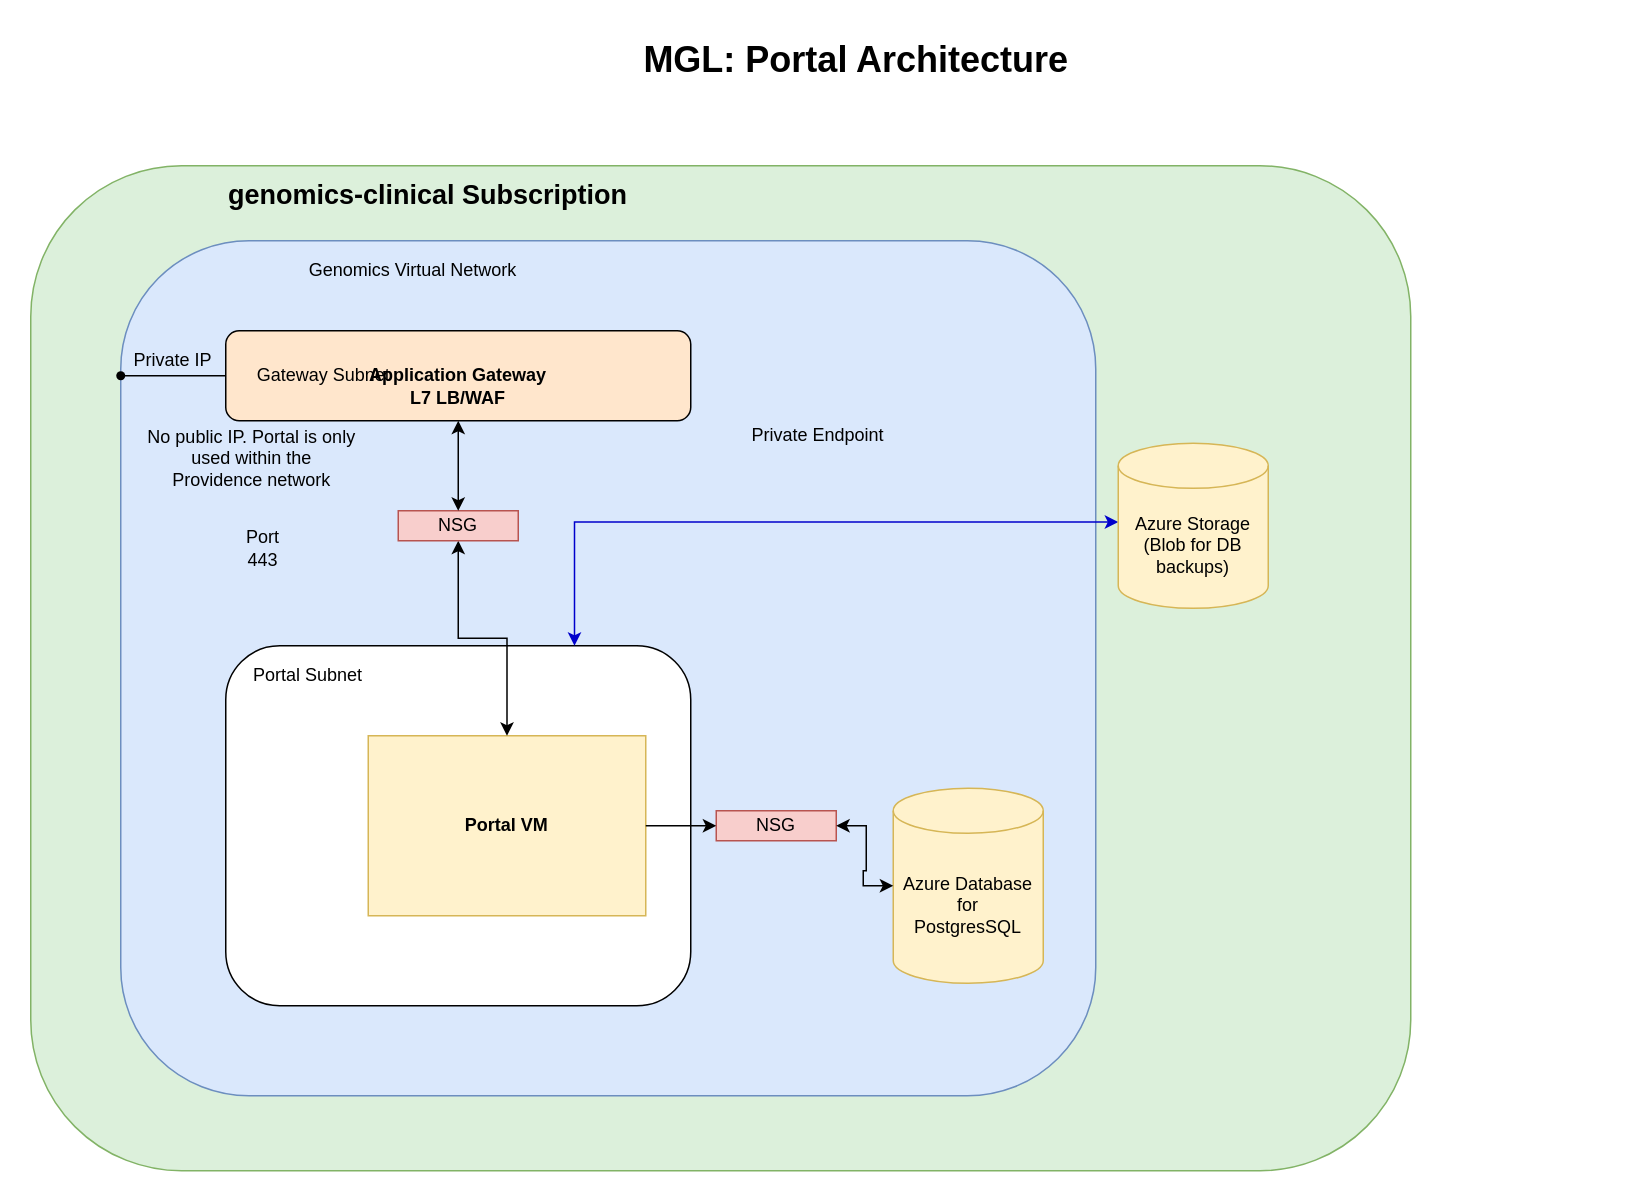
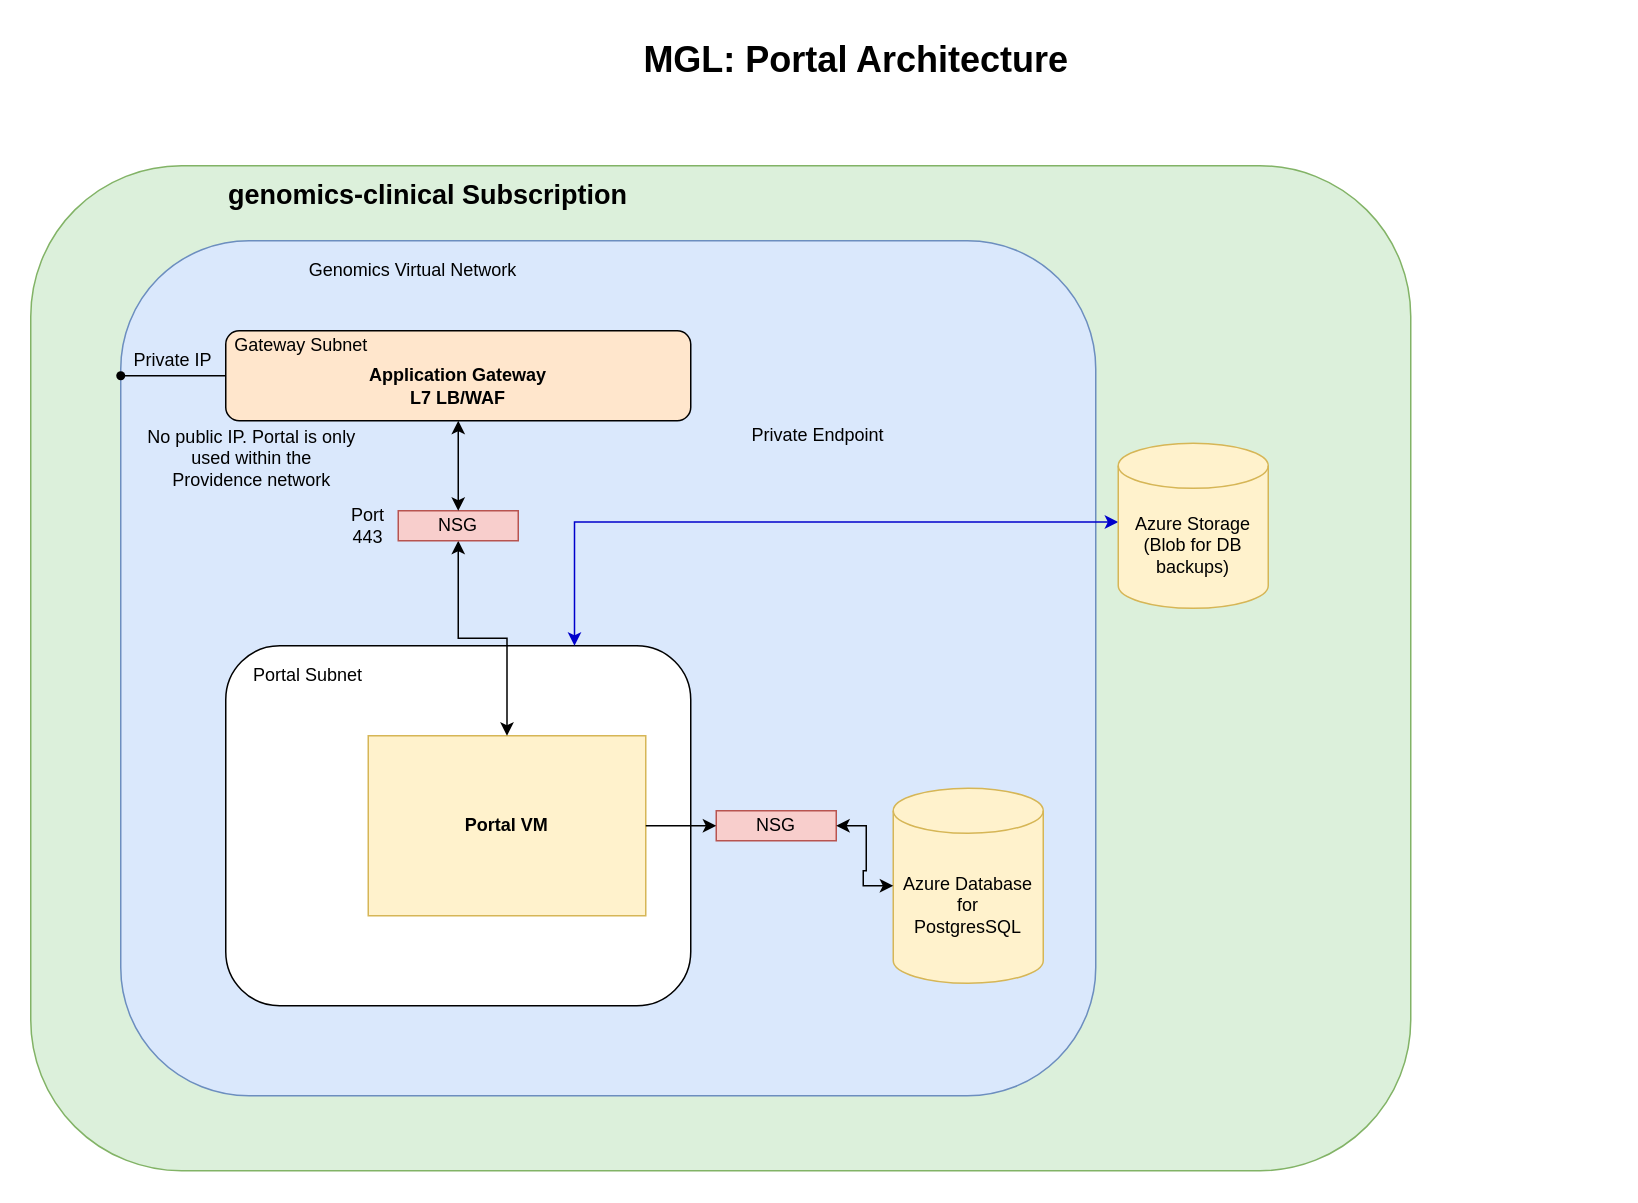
- <mxCell id="11" value="Gateway Subnet" style="text;html=1;align=center;verticalAlign=middle;resizable=0;points=[];autosize=1;strokeColor=none;" vertex="1" parent="9"><mxGeometry x="15" y="20" width="100" height="20" as="geometry" /></mxCell>
+ <mxCell id="11" value="Gateway Subnet" style="text;html=1;align=center;verticalAlign=middle;resizable=0;points=[];autosize=1;strokeColor=none;" vertex="1" parent="9"><mxGeometry width="100" height="20" as="geometry" /></mxCell>
- <mxCell id="25" value="Port 443" style="text;html=1;strokeColor=none;fillColor=none;align=center;verticalAlign=middle;whiteSpace=wrap;rounded=0;" vertex="1" parent="2"><mxGeometry x="135" y="245" width="40" height="20" as="geometry" /></mxCell>
+ <mxCell id="25" value="Port 443" style="text;html=1;strokeColor=none;fillColor=none;align=center;verticalAlign=middle;whiteSpace=wrap;rounded=0;" vertex="1" parent="2"><mxGeometry x="205" y="230" width="40" height="20" as="geometry" /></mxCell>
